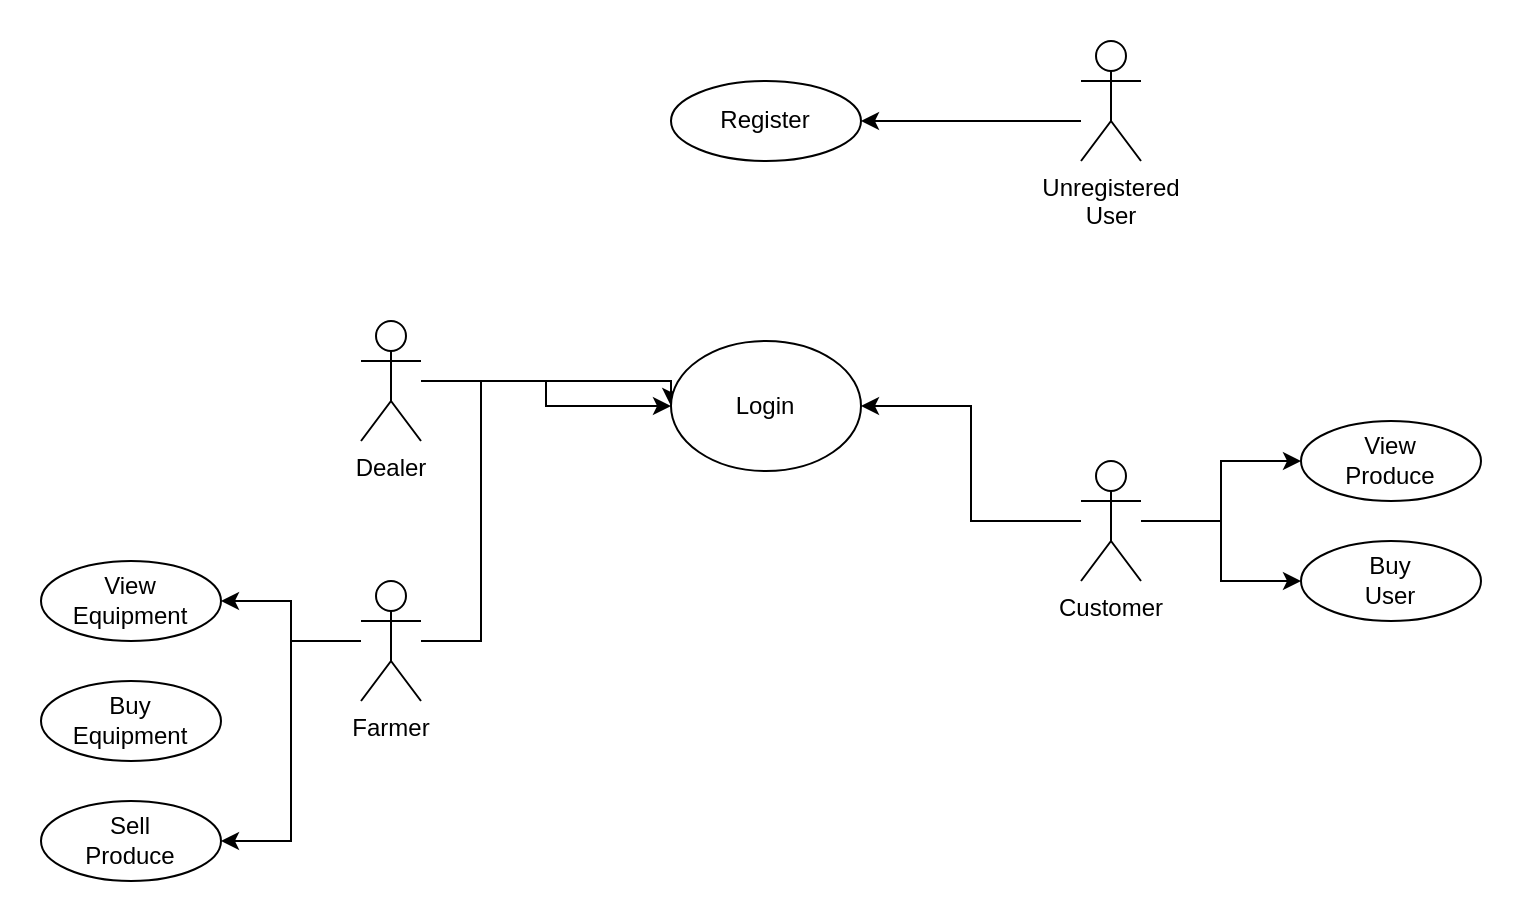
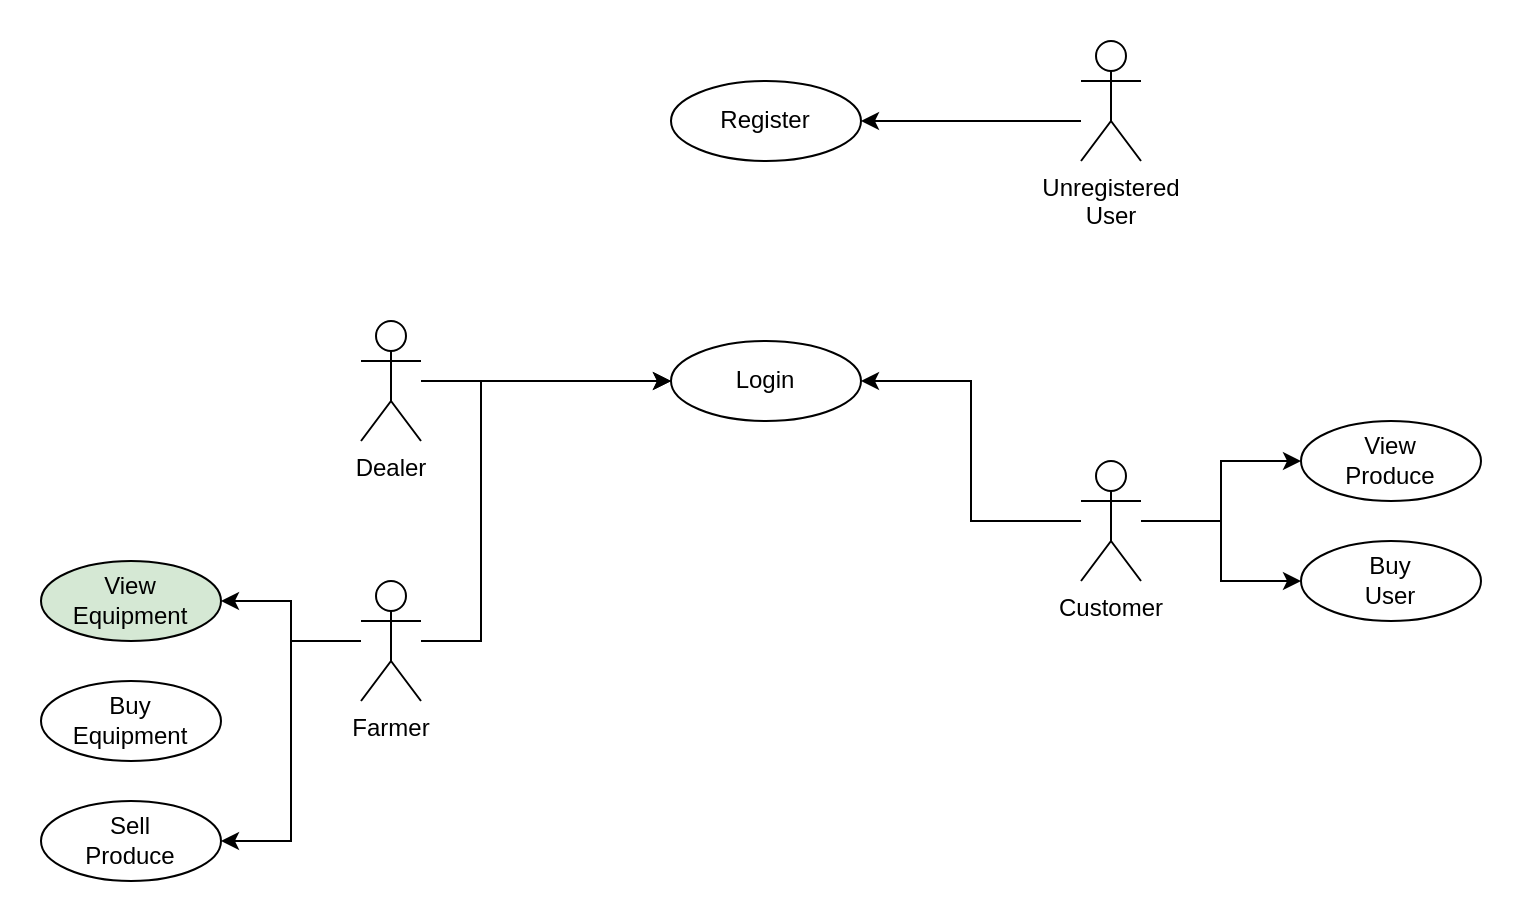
- <mxCell id="14" value="Login" style="ellipse;whiteSpace=wrap;html=1;" vertex="1" parent="1"><mxGeometry x="335" y="170" width="95" height="65" as="geometry" /></mxCell>
+ <mxCell id="14" value="Login" style="ellipse;whiteSpace=wrap;html=1;" vertex="1" parent="1"><mxGeometry x="335" y="170" width="95" height="40" as="geometry" /></mxCell>
- <mxCell id="19" value="View&lt;br&gt;Equipment" style="ellipse;whiteSpace=wrap;html=1;" vertex="1" parent="1"><mxGeometry x="20" y="280" width="90" height="40" as="geometry" /></mxCell>
+ <mxCell id="19" value="View&lt;br&gt;Equipment" style="ellipse;whiteSpace=wrap;html=1;fillColor=#d5e8d4;" vertex="1" parent="1"><mxGeometry x="20" y="280" width="90" height="40" as="geometry" /></mxCell>
